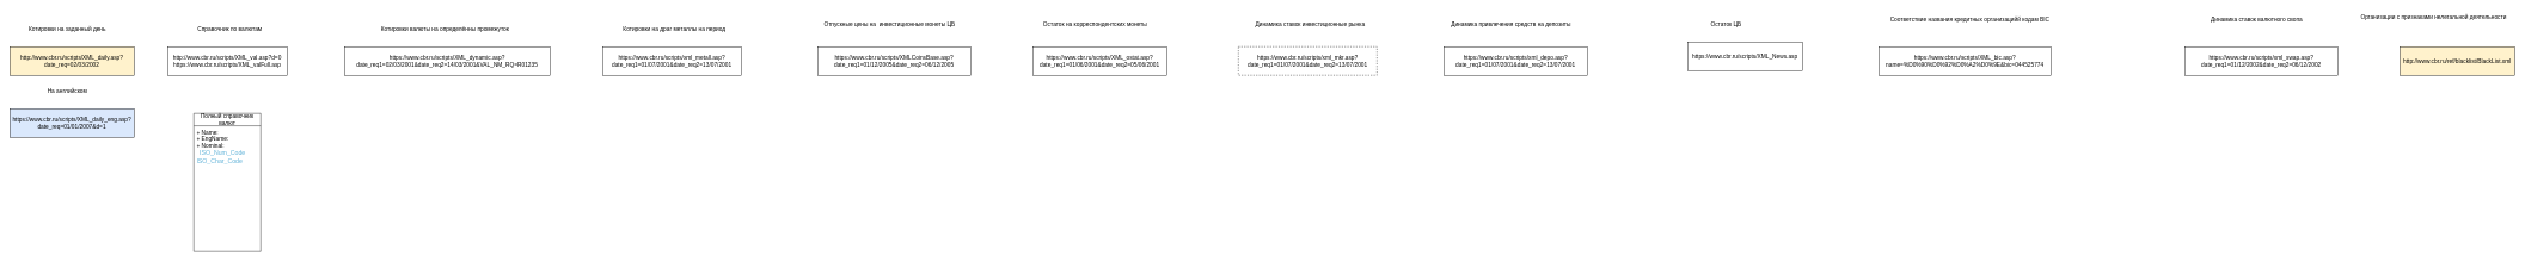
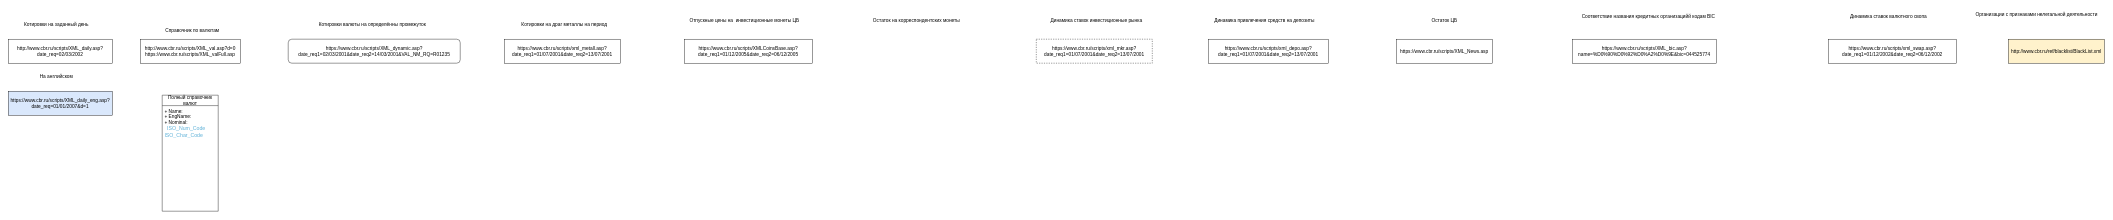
- <mxCell id="5" value="Справочник по валютам" style="text;html=1;align=center;verticalAlign=middle;resizable=0;points=[];autosize=1;strokeColor=none;fillColor=none;" parent="1" vertex="1"><mxGeometry x="400" y="45" width="160" height="30" as="geometry" /></mxCell>
+ <mxCell id="5" value="Справочник по валютам" style="text;html=1;align=center;verticalAlign=middle;resizable=0;points=[];autosize=1;strokeColor=none;fillColor=none;" parent="1" vertex="1"><mxGeometry x="400" y="60" width="160" height="30" as="geometry" /></mxCell>
- <mxCell id="20" value="https://www.cbr.ru/scripts/XML_News.asp" style="rounded=0;whiteSpace=wrap;html=1;" parent="1" vertex="1"><mxGeometry x="3530" y="87" width="240" height="60" as="geometry" /></mxCell>
+ <mxCell id="20" value="https://www.cbr.ru/scripts/XML_News.asp" style="rounded=0;whiteSpace=wrap;html=1;" parent="1" vertex="1"><mxGeometry x="3490" y="97" width="240" height="60" as="geometry" /></mxCell>
- <mxCell id="2" value="http://www.cbr.ru/scripts/XML_daily.asp?date_req=02/03/2002" style="rounded=0;whiteSpace=wrap;html=1;fillColor=#fff2cc;" parent="1" vertex="1"><mxGeometry x="20" y="97" width="260" height="60" as="geometry" /></mxCell>
+ <mxCell id="2" value="http://www.cbr.ru/scripts/XML_daily.asp?date_req=02/03/2002" style="rounded=0;whiteSpace=wrap;html=1;" parent="1" vertex="1"><mxGeometry x="20" y="97" width="260" height="60" as="geometry" /></mxCell>
- <mxCell id="6" value="https://www.cbr.ru/scripts/XML_dynamic.asp?date_req1=02/03/2001&amp;amp;date_req2=14/03/2001&amp;amp;VAL_NM_RQ=R01235" style="rounded=0;whiteSpace=wrap;html=1;" parent="1" vertex="1"><mxGeometry x="720" y="97" width="430" height="60" as="geometry" /></mxCell>
+ <mxCell id="6" value="https://www.cbr.ru/scripts/XML_dynamic.asp?date_req1=02/03/2001&amp;amp;date_req2=14/03/2001&amp;amp;VAL_NM_RQ=R01235" style="whiteSpace=wrap;html=1;rounded=1;" parent="1" vertex="1"><mxGeometry x="720" y="97" width="430" height="60" as="geometry" /></mxCell>
- <mxCell id="14" value="https://www.cbr.ru/scripts/XML_ostat.asp?date_req1=01/06/2001&amp;amp;date_req2=05/06/2001" style="rounded=0;whiteSpace=wrap;html=1;" parent="1" vertex="1"><mxGeometry x="2160" y="97" width="280" height="60" as="geometry" /></mxCell>
